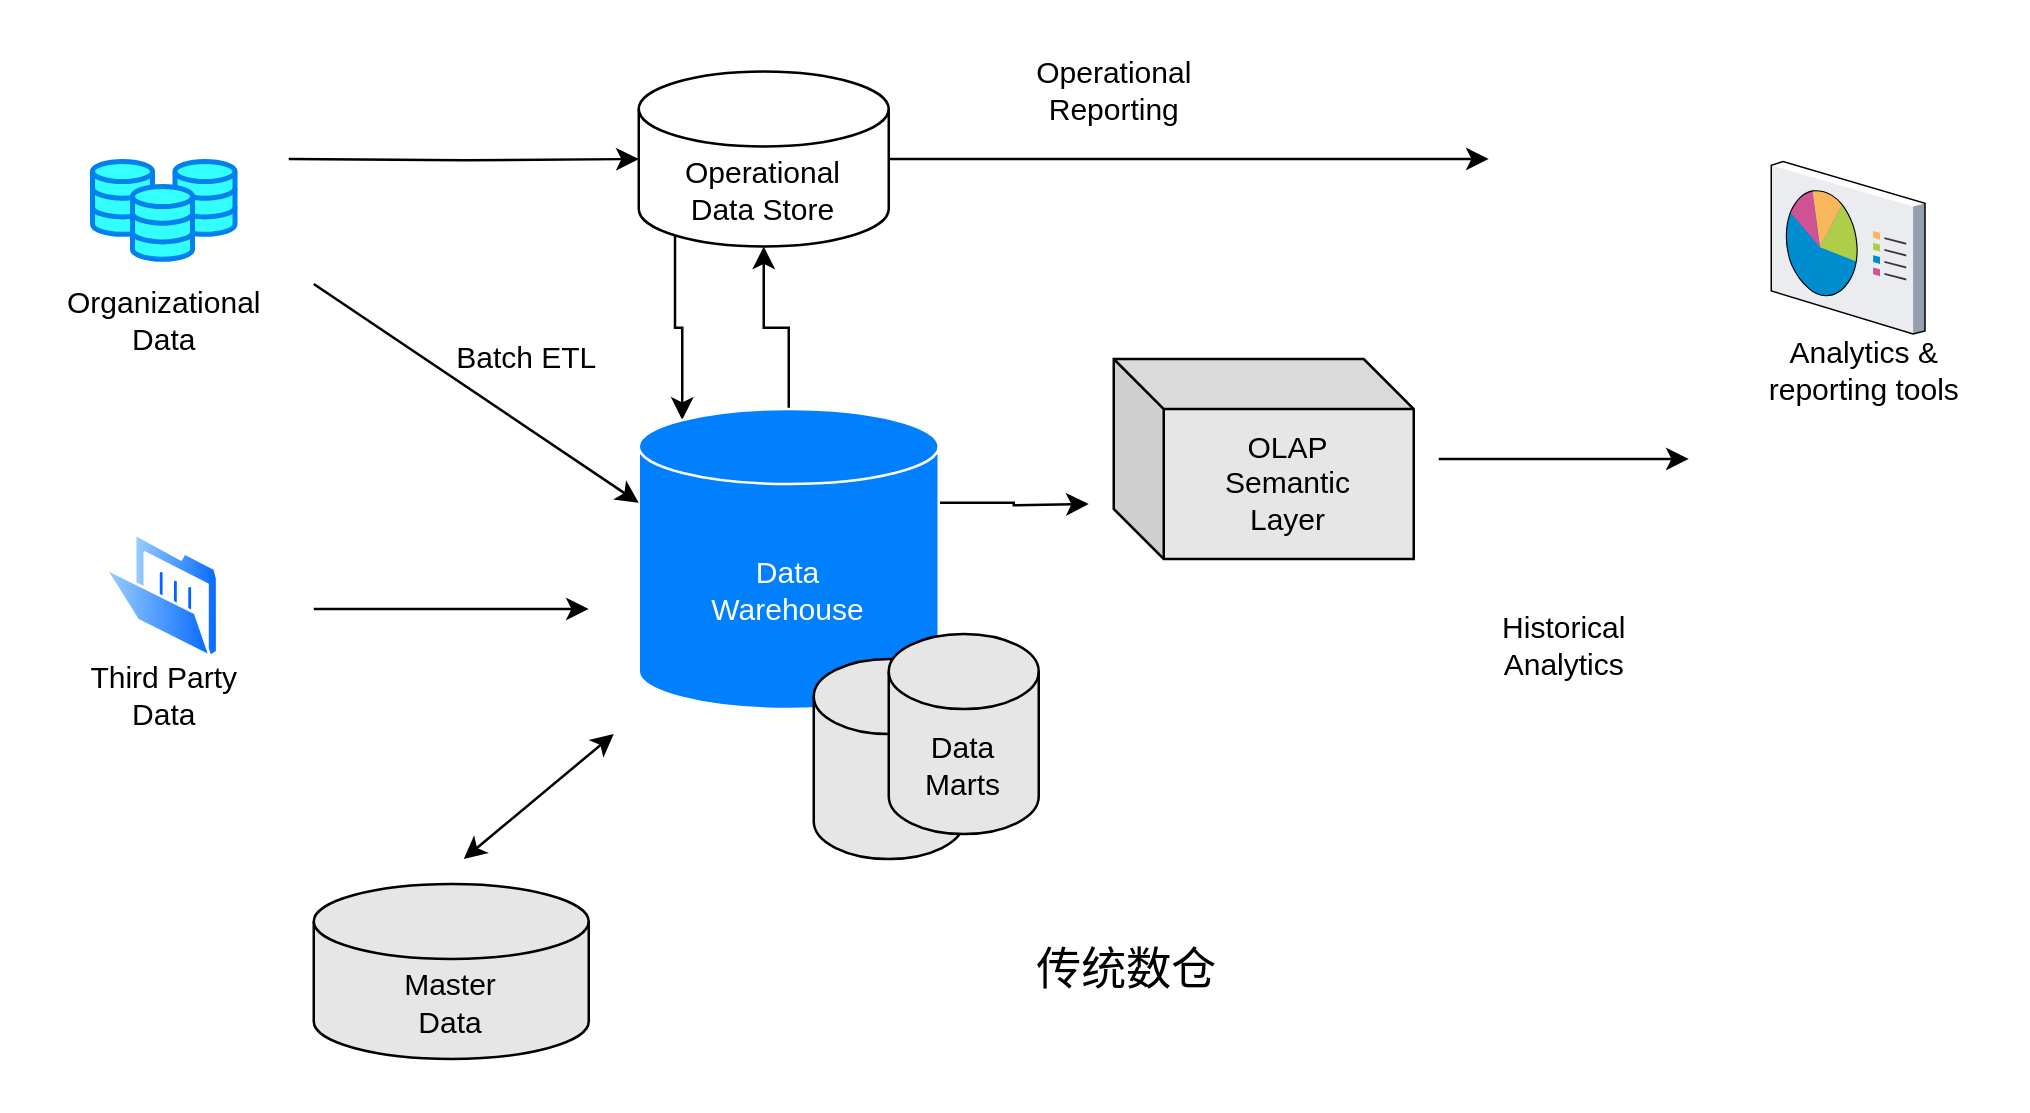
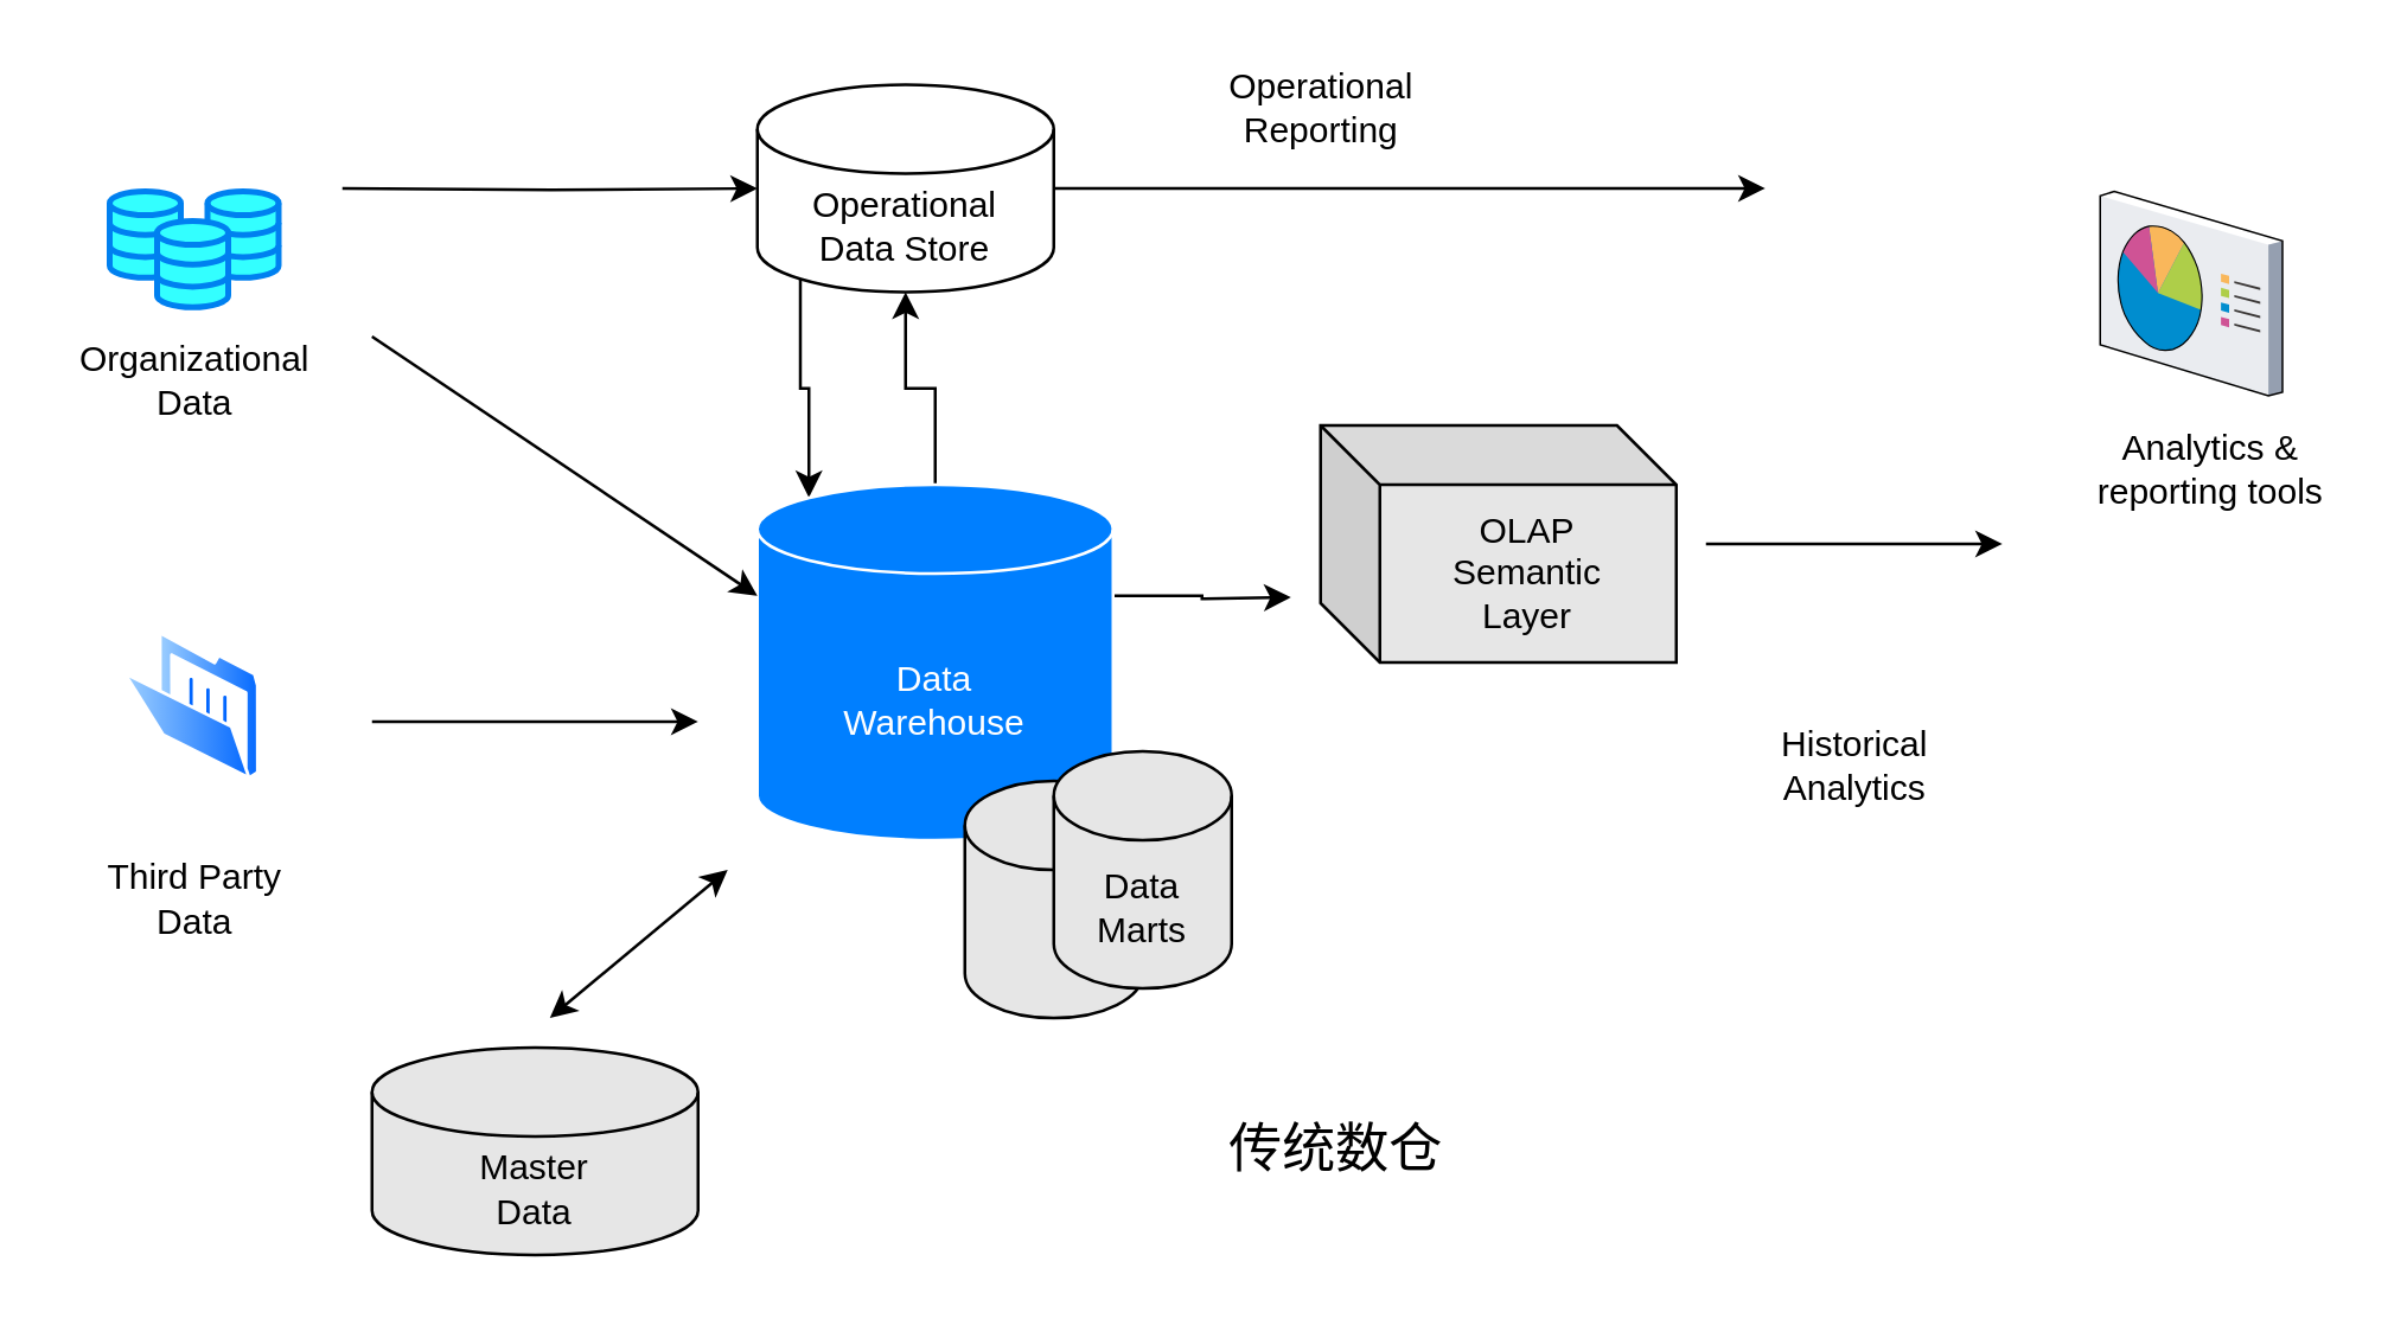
- <mxCell id="14" value="Batch ETL" style="text;html=1;align=center;verticalAlign=middle;resizable=0;points=[];autosize=1;" parent="1" vertex="1"><mxGeometry x="175" y="133" width="70" height="20" as="geometry" /></mxCell>
- <mxCell id="7" value="Analytics &amp;amp; &lt;br&gt;reporting tools" style="text;html=1;align=center;verticalAlign=middle;resizable=0;points=[];autosize=1;" parent="1" vertex="1"><mxGeometry x="700" y="133" width="90" height="30" as="geometry" /></mxCell>
+ <mxCell id="7" value="Analytics &amp;amp; &lt;br&gt;reporting tools" style="text;html=1;align=center;verticalAlign=middle;resizable=0;points=[];autosize=1;" parent="1" vertex="1"><mxGeometry x="700" y="143" width="90" height="30" as="geometry" /></mxCell>
- <mxCell id="9" value="Third Party&lt;br&gt;Data" style="text;html=1;align=center;verticalAlign=middle;resizable=0;points=[];autosize=1;" parent="1" vertex="1"><mxGeometry x="30" y="263" width="70" height="30" as="geometry" /></mxCell>
+ <mxCell id="9" value="Third Party&lt;br&gt;Data" style="text;html=1;align=center;verticalAlign=middle;resizable=0;points=[];autosize=1;" parent="1" vertex="1"><mxGeometry x="30" y="288" width="70" height="30" as="geometry" /></mxCell>
